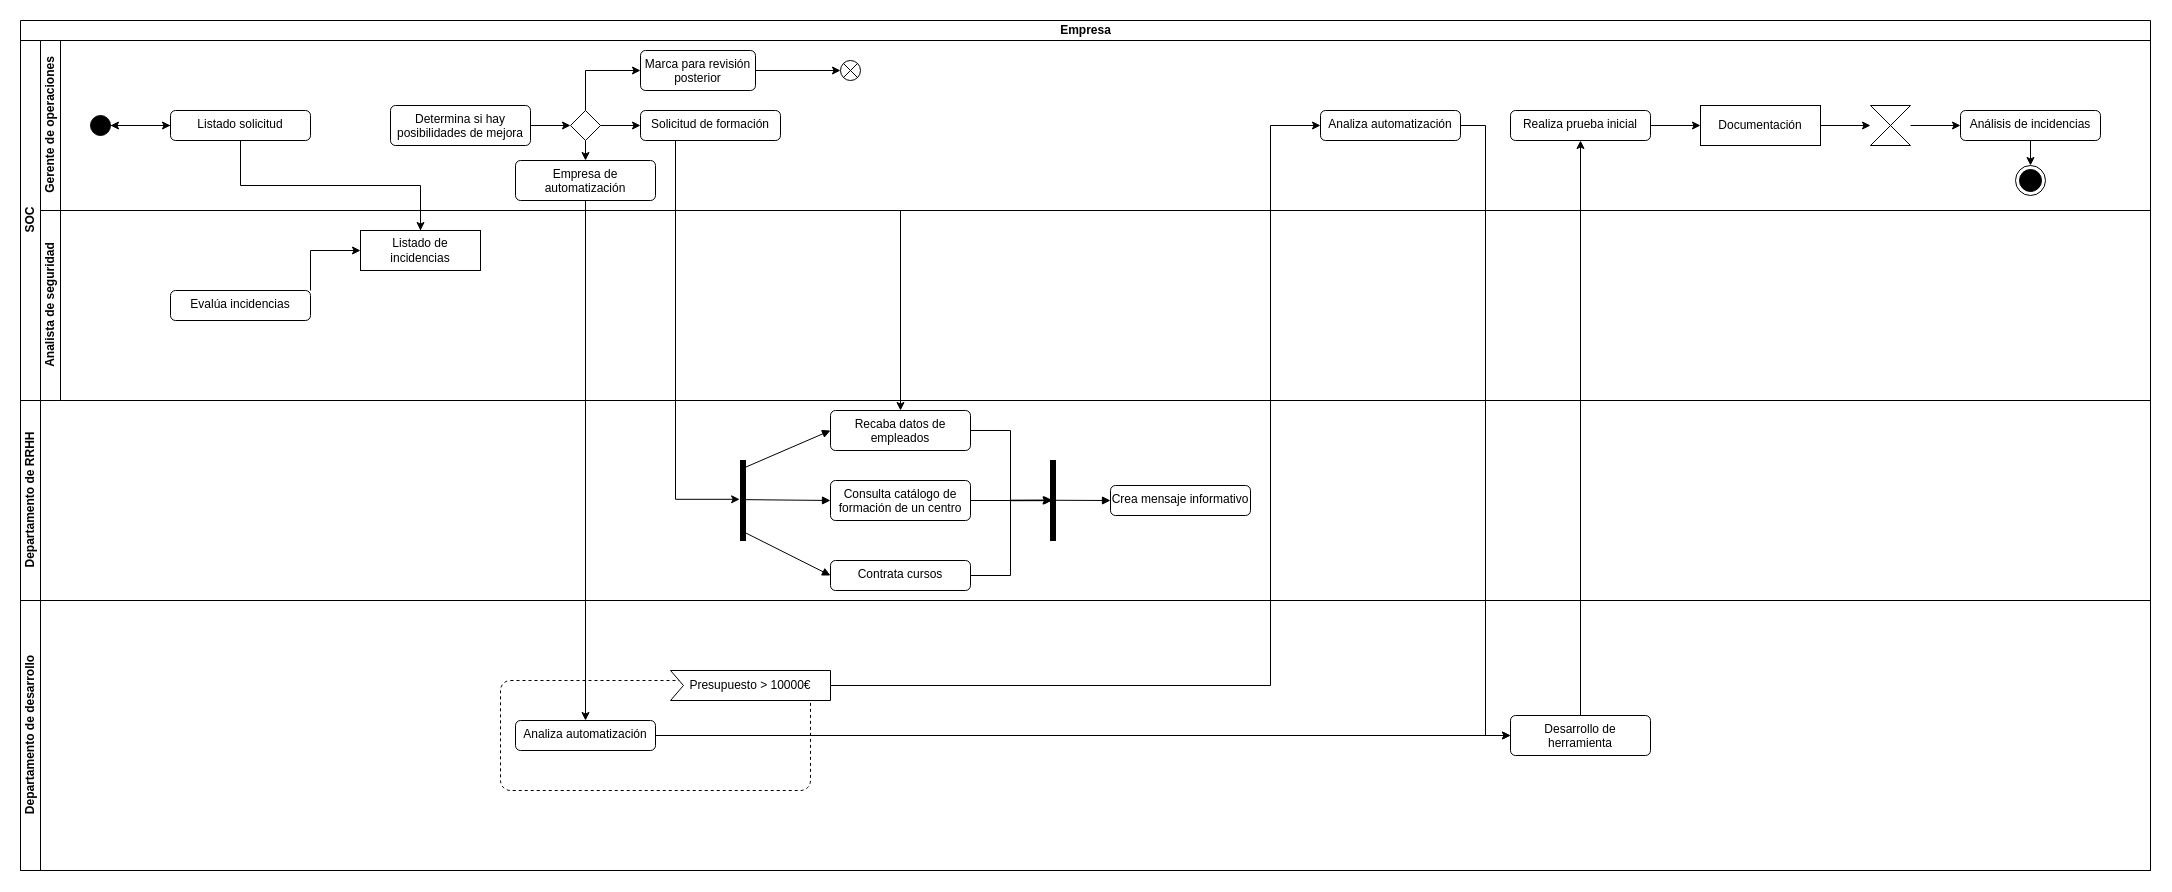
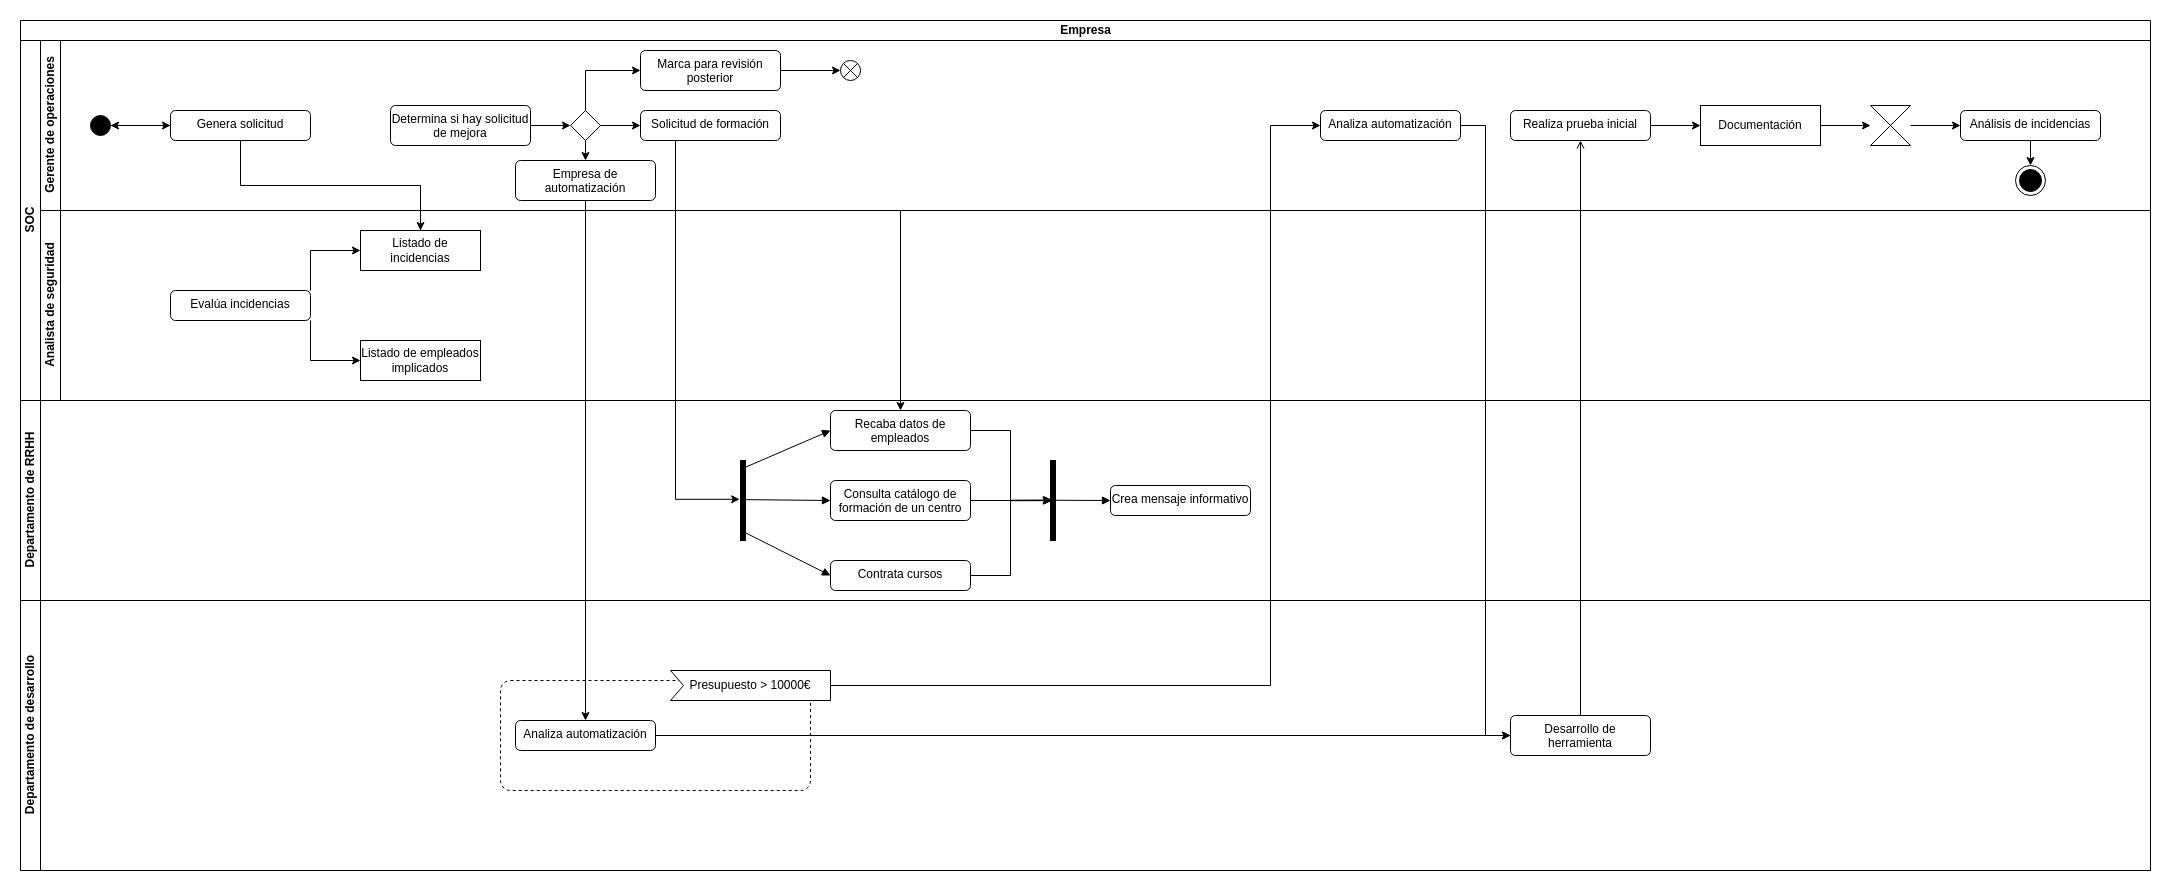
- <mxCell id="37" value="Marca para revisión posterior" style="html=1;align=center;verticalAlign=top;rounded=1;absoluteArcSize=1;arcSize=10;dashed=0;whiteSpace=wrap;" parent="25" vertex="1"><mxGeometry x="600" y="10" width="115" height="40" as="geometry" /></mxCell>
+ <mxCell id="37" value="Marca para revisión posterior" style="html=1;align=center;verticalAlign=top;rounded=1;absoluteArcSize=1;arcSize=10;dashed=0;whiteSpace=wrap;" parent="25" vertex="1"><mxGeometry x="600" y="10" width="140" height="40" as="geometry" /></mxCell>
- <mxCell id="27" value="Listado solicitud" style="html=1;align=center;verticalAlign=top;rounded=1;absoluteArcSize=1;arcSize=10;dashed=0;whiteSpace=wrap;" parent="25" vertex="1"><mxGeometry x="130" y="70" width="140" height="30" as="geometry" /></mxCell>
+ <mxCell id="27" value="Genera solicitud" style="html=1;align=center;verticalAlign=top;rounded=1;absoluteArcSize=1;arcSize=10;dashed=0;whiteSpace=wrap;" parent="25" vertex="1"><mxGeometry x="130" y="70" width="140" height="30" as="geometry" /></mxCell>
- <mxCell id="31" value="Determina si hay posibilidades de mejora" style="html=1;align=center;verticalAlign=top;rounded=1;absoluteArcSize=1;arcSize=10;dashed=0;whiteSpace=wrap;" parent="25" vertex="1"><mxGeometry x="350" y="65" width="140" height="40" as="geometry" /></mxCell>
+ <mxCell id="31" value="Determina si hay solicitud de mejora" style="html=1;align=center;verticalAlign=top;rounded=1;absoluteArcSize=1;arcSize=10;dashed=0;whiteSpace=wrap;" parent="25" vertex="1"><mxGeometry x="350" y="65" width="140" height="40" as="geometry" /></mxCell>
- <mxCell id="63" style="edgeStyle=orthogonalEdgeStyle;rounded=0;orthogonalLoop=1;jettySize=auto;html=1;exitX=0.5;exitY=0;exitDx=0;exitDy=0;entryX=0.5;entryY=1;entryDx=0;entryDy=0;" edge="1" parent="1" source="23" target="43"><mxGeometry relative="1" as="geometry" /></mxCell>
+ <mxCell id="63" style="edgeStyle=orthogonalEdgeStyle;rounded=0;orthogonalLoop=1;jettySize=auto;html=1;exitX=0.5;exitY=0;exitDx=0;exitDy=0;entryX=0.5;entryY=1;entryDx=0;entryDy=0;endArrow=open;" edge="1" parent="1" source="23" target="43"><mxGeometry relative="1" as="geometry" /></mxCell>
+ <mxCell id="53" style="edgeStyle=orthogonalEdgeStyle;rounded=0;orthogonalLoop=1;jettySize=auto;html=1;exitX=1;exitY=1;exitDx=0;exitDy=0;entryX=0;entryY=0.5;entryDx=0;entryDy=0;" parent="51" source="54" target="55" edge="1"><mxGeometry relative="1" as="geometry" /></mxCell>
+ <mxCell id="55" value="Listado de empleados implicados" style="fontStyle=0;html=1;whiteSpace=wrap;" parent="51" vertex="1"><mxGeometry x="320" y="130" width="120" height="40" as="geometry" /></mxCell>
